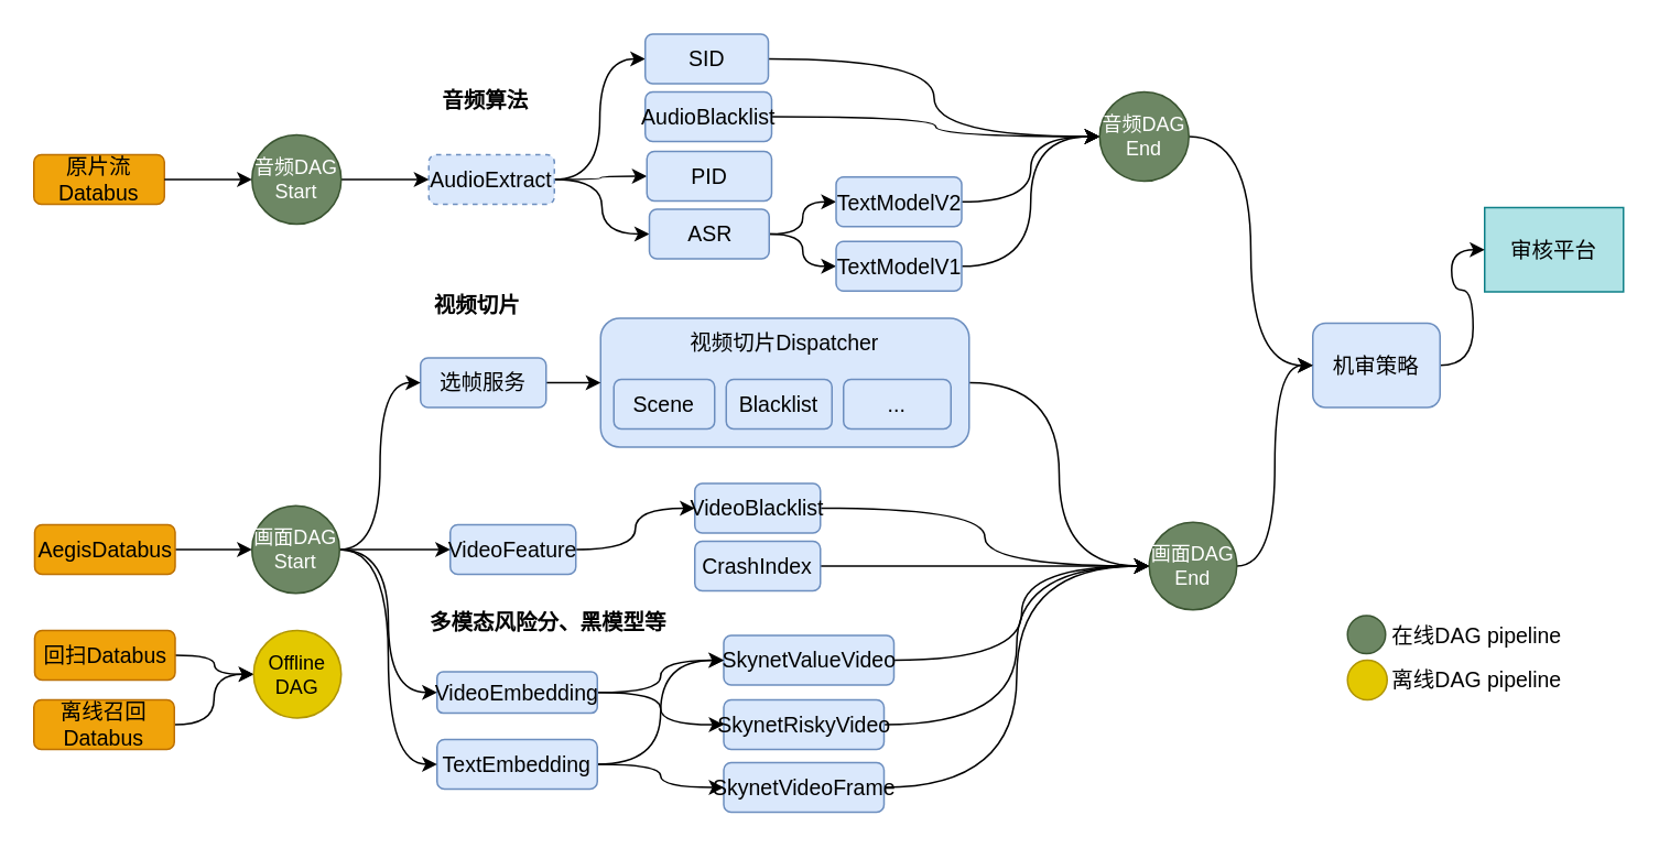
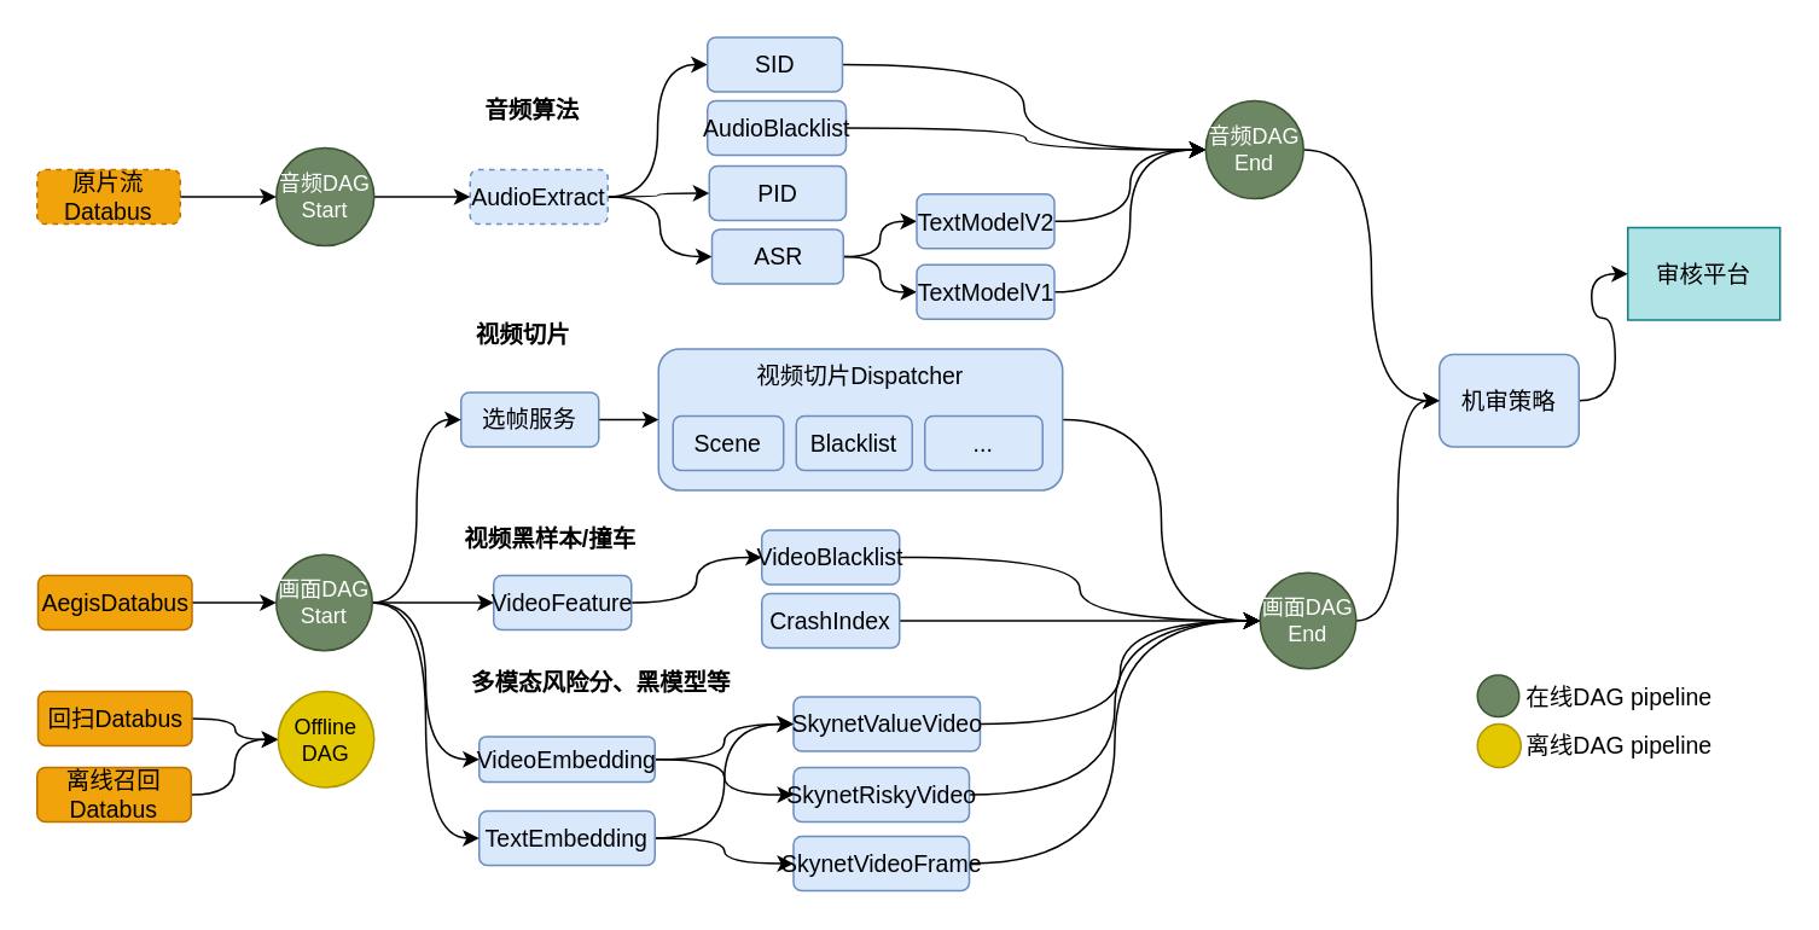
- <mxCell id="47" value="原片流Databus" style="rounded=1;whiteSpace=wrap;html=1;fontSize=13;fillColor=#f0a30a;strokeColor=#BD7000;fontColor=#000000;" parent="1" vertex="1"><mxGeometry x="20" y="93" width="79" height="30" as="geometry" /></mxCell>
+ <mxCell id="47" value="原片流Databus" style="rounded=1;whiteSpace=wrap;html=1;fontSize=13;fillColor=#f0a30a;strokeColor=#BD7000;fontColor=#000000;dashed=1;" parent="1" vertex="1"><mxGeometry x="20" y="93" width="79" height="30" as="geometry" /></mxCell>
+ <mxCell id="49" value="视频黑样本/撞车" style="text;html=1;align=center;verticalAlign=middle;resizable=0;points=[];autosize=1;strokeColor=none;fillColor=none;fontSize=13;fontStyle=1" parent="1" vertex="1"><mxGeometry x="246" y="283" width="113" height="28" as="geometry" /></mxCell>
